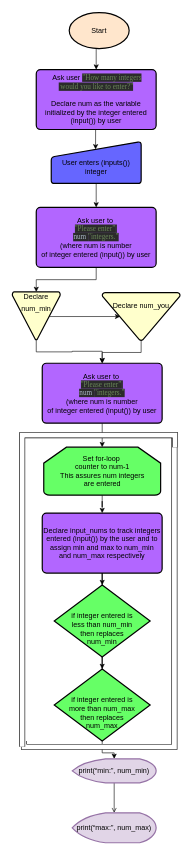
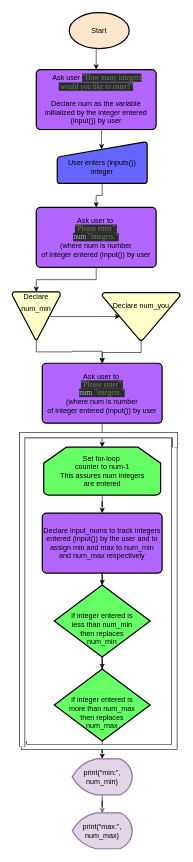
- <mxCell id="7" value="&lt;br&gt;User enters (inputs()) integer" style="html=1;strokeWidth=2;shape=manualInput;whiteSpace=wrap;rounded=1;size=26;arcSize=11;fillColor=#6666FF;" vertex="1" parent="1"><mxGeometry x="85" y="235" width="150" height="70" as="geometry" /></mxCell>
+ <mxCell id="7" value="&lt;br&gt;User enters (inputs()) integer" style="html=1;strokeWidth=2;shape=manualInput;whiteSpace=wrap;rounded=1;size=26;arcSize=11;fillColor=#6666FF;" vertex="1" parent="1"><mxGeometry x="95" y="235" width="150" height="70" as="geometry" /></mxCell>
- <mxCell id="26" value="print(“min:”, num_min)" style="strokeWidth=2;html=1;shape=mxgraph.flowchart.display;whiteSpace=wrap;fillColor=#e1d5e7;strokeColor=#9673a6;" vertex="1" parent="1"><mxGeometry x="120" y="1265" width="140" height="40" as="geometry" /></mxCell>
+ <mxCell id="26" value="print(“min:”, num_min)" style="strokeWidth=2;html=1;shape=mxgraph.flowchart.display;whiteSpace=wrap;fillColor=#e1d5e7;strokeColor=#9673a6;" vertex="1" parent="1"><mxGeometry x="120" y="1265" width="100" height="60" as="geometry" /></mxCell>
- <mxCell id="27" value="print(“max:”, num_max)" style="strokeWidth=2;html=1;shape=mxgraph.flowchart.display;whiteSpace=wrap;fillColor=#e1d5e7;strokeColor=#9673a6;" vertex="1" parent="1"><mxGeometry x="120" y="1355" width="140" height="50" as="geometry" /></mxCell>
+ <mxCell id="27" value="print(“max:”, num_max)" style="strokeWidth=2;html=1;shape=mxgraph.flowchart.display;whiteSpace=wrap;fillColor=#e1d5e7;strokeColor=#9673a6;" vertex="1" parent="1"><mxGeometry x="120" y="1355" width="100" height="60" as="geometry" /></mxCell>
